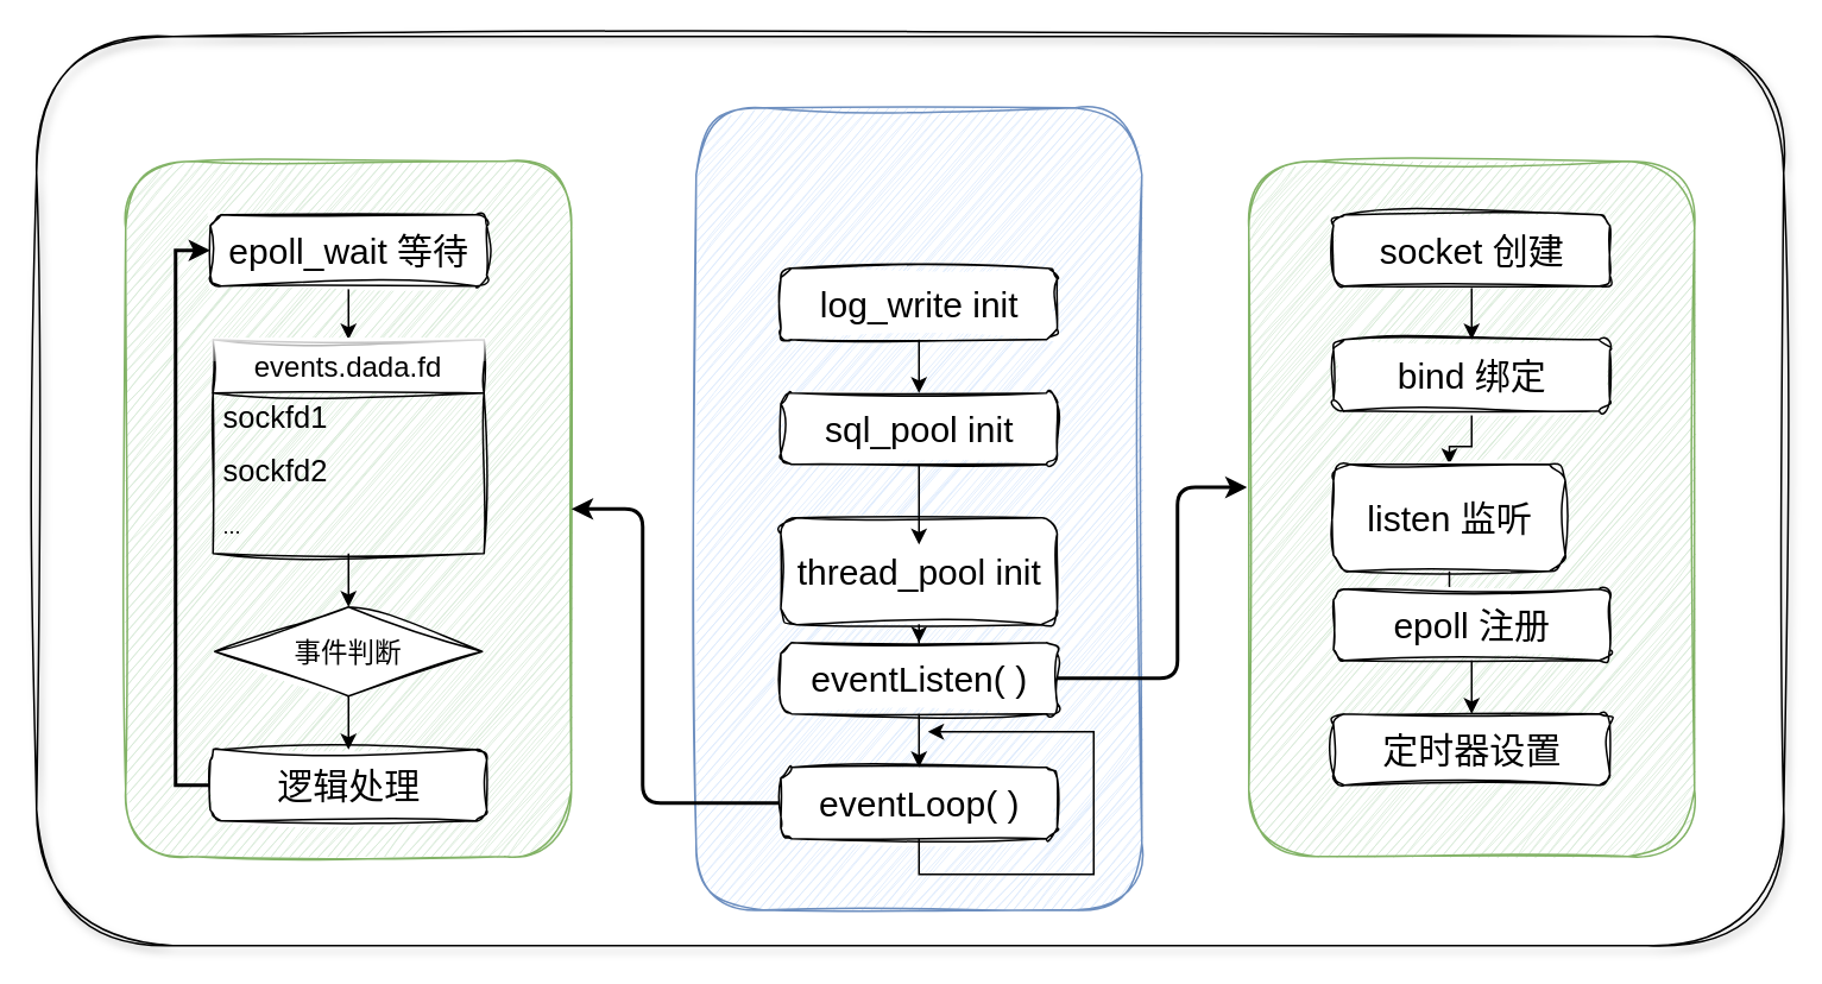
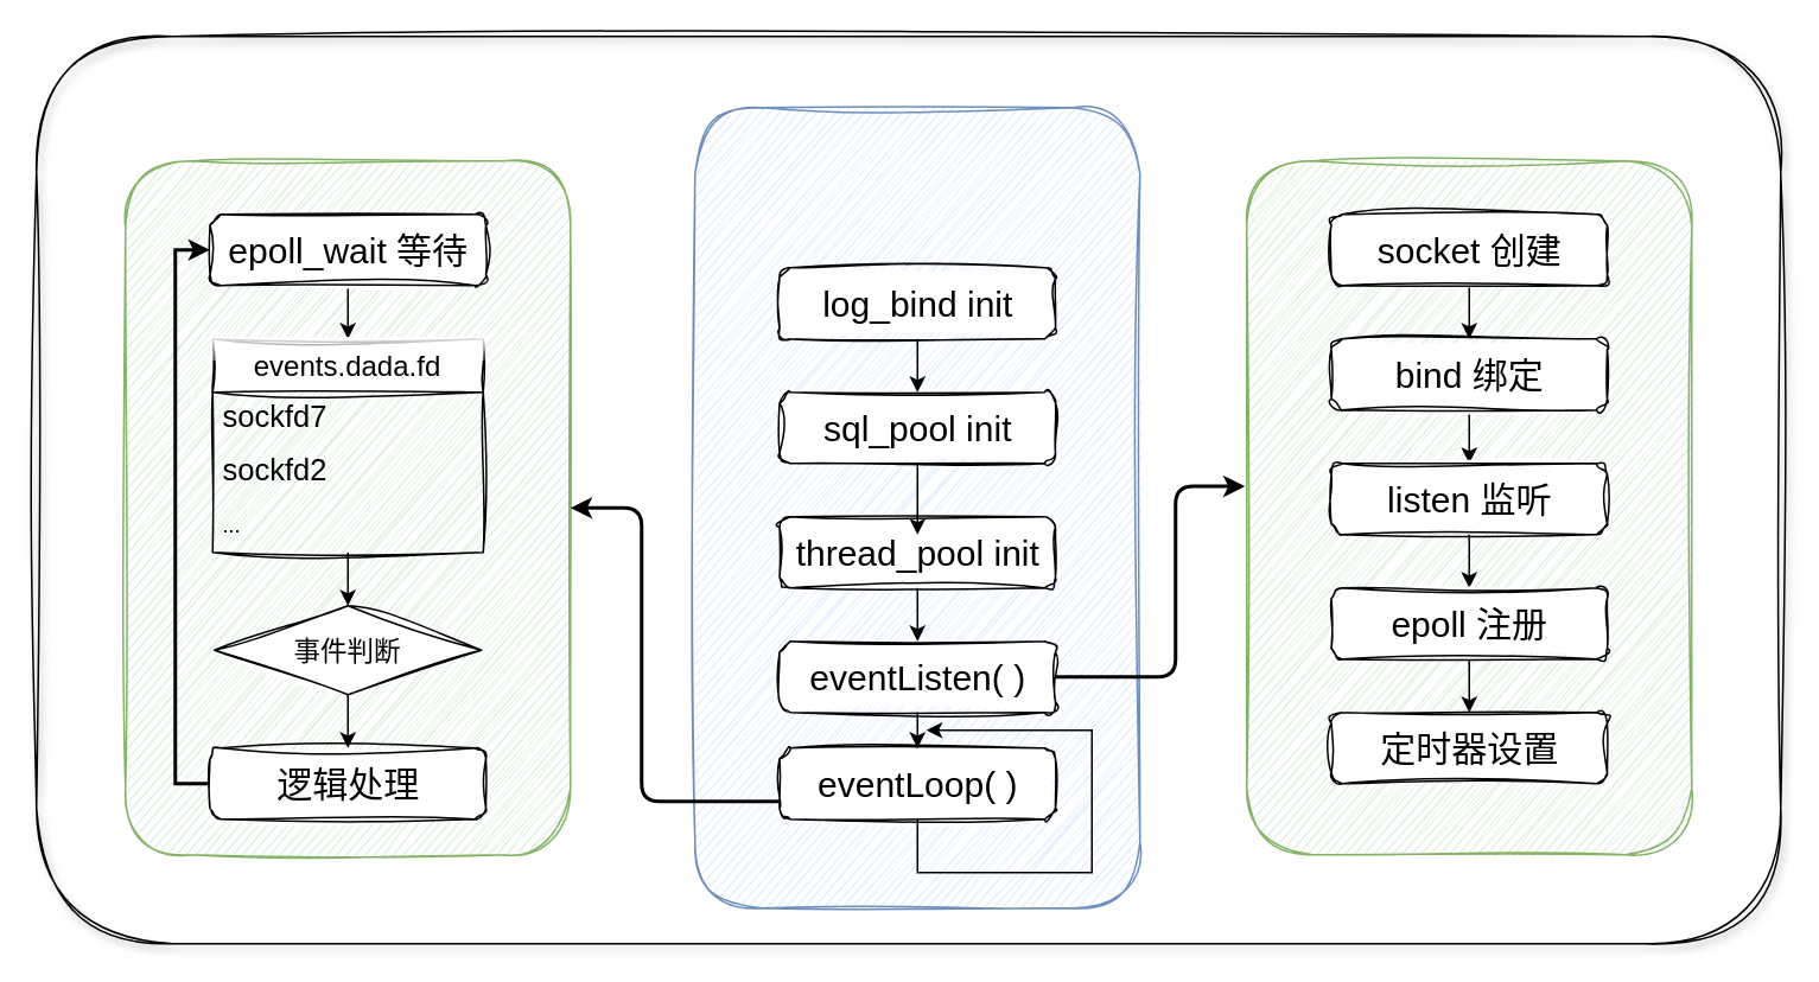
- <mxCell id="7" value="&lt;font style=&quot;font-size: 20px;&quot;&gt;log_write init&lt;/font&gt;" style="rounded=1;whiteSpace=wrap;html=1;sketch=1;curveFitting=1;jiggle=2;" vertex="1" parent="1"><mxGeometry x="437.5" y="150" width="155" height="40" as="geometry" /></mxCell>
+ <mxCell id="7" value="&lt;font style=&quot;font-size: 20px;&quot;&gt;log_bind init&lt;/font&gt;" style="rounded=1;whiteSpace=wrap;html=1;sketch=1;curveFitting=1;jiggle=2;" vertex="1" parent="1"><mxGeometry x="437.5" y="150" width="155" height="40" as="geometry" /></mxCell>
- <mxCell id="30" value="&lt;font style=&quot;font-size: 17px;&quot;&gt;sockfd1&lt;/font&gt;" style="text;strokeColor=none;fillColor=none;align=left;verticalAlign=middle;spacingLeft=4;spacingRight=4;overflow=hidden;points=[[0,0.5],[1,0.5]];portConstraint=eastwest;rotatable=0;whiteSpace=wrap;html=1;" vertex="1" parent="29"><mxGeometry y="30" width="152" height="30" as="geometry" /></mxCell>
+ <mxCell id="30" value="&lt;font style=&quot;font-size: 17px;&quot;&gt;sockfd7&lt;/font&gt;" style="text;strokeColor=none;fillColor=none;align=left;verticalAlign=middle;spacingLeft=4;spacingRight=4;overflow=hidden;points=[[0,0.5],[1,0.5]];portConstraint=eastwest;rotatable=0;whiteSpace=wrap;html=1;" vertex="1" parent="29"><mxGeometry y="30" width="152" height="30" as="geometry" /></mxCell>
- <mxCell id="22" value="&lt;font style=&quot;font-size: 20px;&quot;&gt;listen 监听&lt;/font&gt;" style="rounded=1;whiteSpace=wrap;html=1;sketch=1;curveFitting=1;jiggle=2;" vertex="1" parent="1"><mxGeometry x="747.5" y="260" width="130" height="60" as="geometry" /></mxCell>
+ <mxCell id="22" value="&lt;font style=&quot;font-size: 20px;&quot;&gt;listen 监听&lt;/font&gt;" style="rounded=1;whiteSpace=wrap;html=1;sketch=1;curveFitting=1;jiggle=2;" vertex="1" parent="1"><mxGeometry x="747.5" y="260" width="155" height="40" as="geometry" /></mxCell>
- <mxCell id="10" value="&lt;font style=&quot;font-size: 20px;&quot;&gt;thread_pool init&lt;/font&gt;" style="rounded=1;whiteSpace=wrap;html=1;sketch=1;curveFitting=1;jiggle=2;" vertex="1" parent="1"><mxGeometry x="437.5" y="290" width="155" height="60" as="geometry" /></mxCell>
+ <mxCell id="10" value="&lt;font style=&quot;font-size: 20px;&quot;&gt;thread_pool init&lt;/font&gt;" style="rounded=1;whiteSpace=wrap;html=1;sketch=1;curveFitting=1;jiggle=2;" vertex="1" parent="1"><mxGeometry x="437.5" y="290" width="155" height="40" as="geometry" /></mxCell>
- <mxCell id="14" value="&lt;font style=&quot;font-size: 20px;&quot;&gt;eventLoop( )&lt;/font&gt;" style="rounded=1;whiteSpace=wrap;html=1;sketch=1;curveFitting=1;jiggle=2;" vertex="1" parent="1"><mxGeometry x="437.5" y="430" width="155" height="40" as="geometry" /></mxCell>
+ <mxCell id="14" value="&lt;font style=&quot;font-size: 20px;&quot;&gt;eventLoop( )&lt;/font&gt;" style="rounded=1;whiteSpace=wrap;html=1;sketch=1;curveFitting=1;jiggle=2;" vertex="1" parent="1"><mxGeometry x="437.5" y="420" width="155" height="40" as="geometry" /></mxCell>
